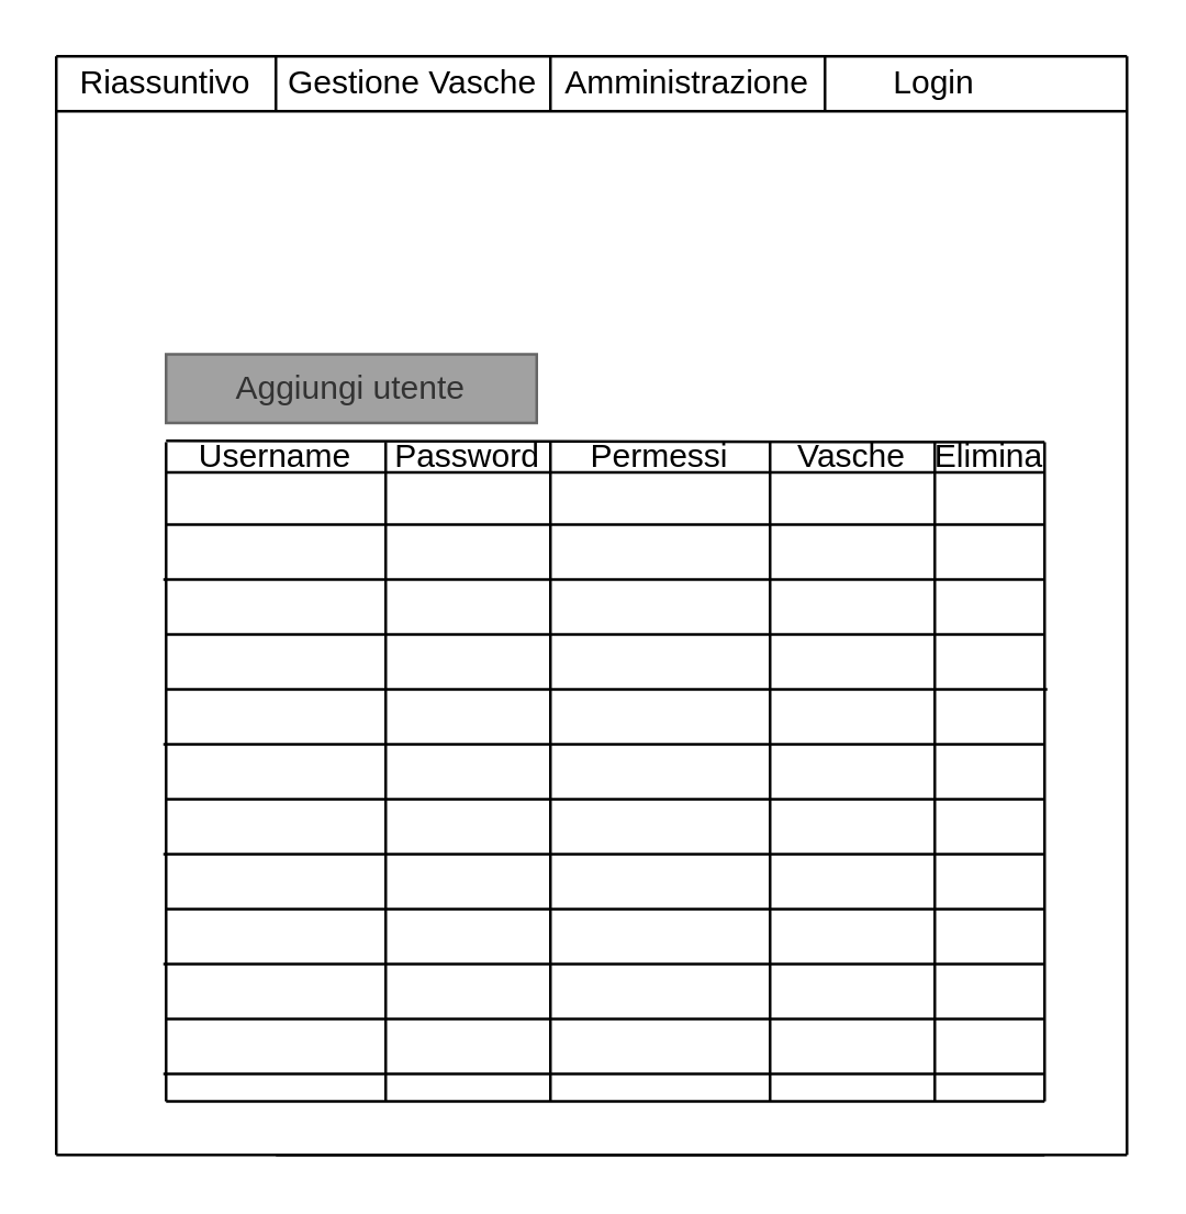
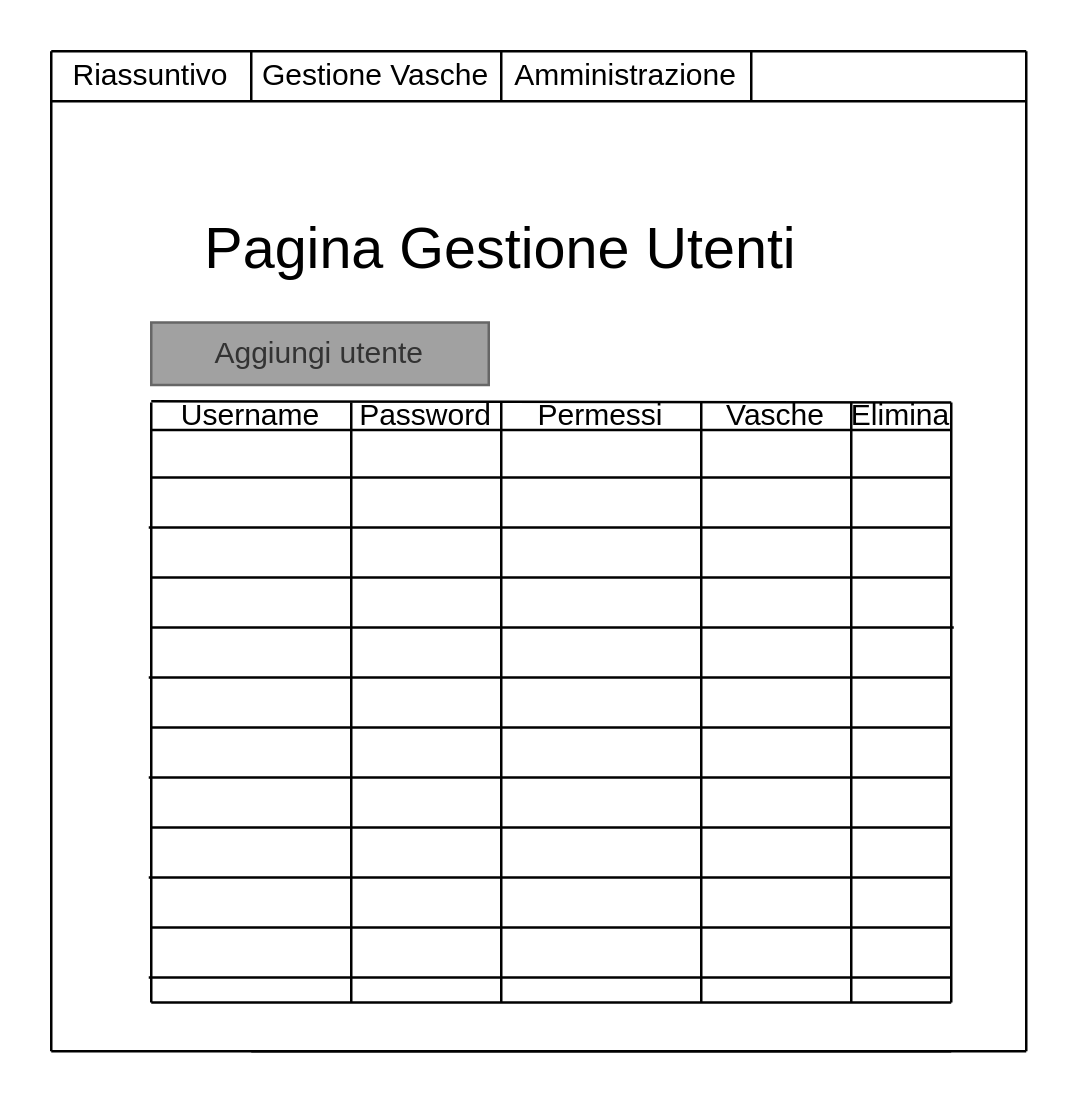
- <mxCell id="14" value="Login" style="text;html=1;strokeColor=none;fillColor=none;align=center;verticalAlign=middle;whiteSpace=wrap;rounded=0;" vertex="1" parent="1"><mxGeometry x="320" y="20" width="40" height="20" as="geometry" /></mxCell>
+ <mxCell id="15" value="Pagina Gestione Utenti" style="text;html=1;strokeColor=none;fillColor=none;align=center;verticalAlign=middle;whiteSpace=wrap;rounded=0;fontSize=23;" vertex="1" parent="1"><mxGeometry x="60" y="87" width="280" height="23" as="geometry" /></mxCell>
